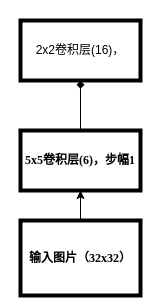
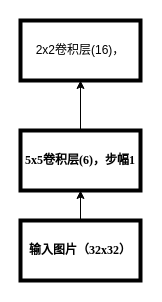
- <mxCell id="4" value="" style="edgeStyle=orthogonalEdgeStyle;rounded=0;orthogonalLoop=1;jettySize=auto;html=1;endArrow=diamond;" edge="1" parent="1" source="5" target="6"><mxGeometry relative="1" as="geometry" /></mxCell>
+ <mxCell id="4" value="" style="edgeStyle=orthogonalEdgeStyle;rounded=0;orthogonalLoop=1;jettySize=auto;html=1;" edge="1" parent="1" source="5" target="6"><mxGeometry relative="1" as="geometry" /></mxCell>
- <mxCell id="3" value="&lt;font face=&quot;Times New Roman&quot;&gt;&lt;b&gt;输入图片（32x32）&lt;/b&gt;&lt;/font&gt;" style="rounded=0;whiteSpace=wrap;html=1;strokeWidth=4;" vertex="1" parent="1"><mxGeometry x="20" y="220" width="120" height="75" as="geometry" /></mxCell>
+ <mxCell id="3" value="&lt;font face=&quot;Times New Roman&quot;&gt;&lt;b&gt;输入图片（32x32）&lt;/b&gt;&lt;/font&gt;" style="rounded=0;whiteSpace=wrap;html=1;strokeWidth=4;" vertex="1" parent="1"><mxGeometry x="20" y="220" width="120" height="60" as="geometry" /></mxCell>
